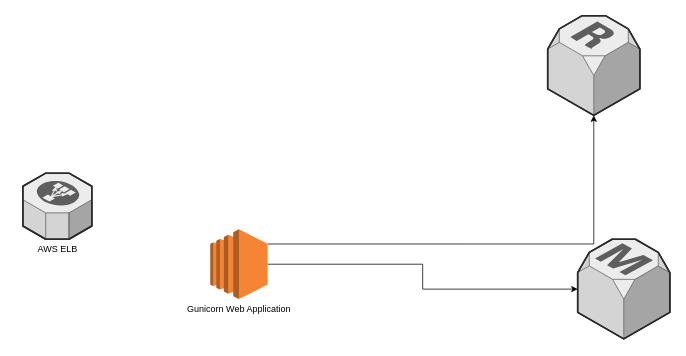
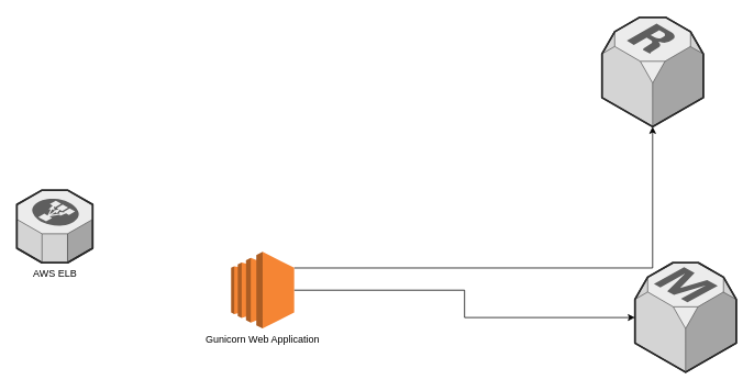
- <mxCell id="5" value="AWS ELB" style="verticalLabelPosition=bottom;html=1;verticalAlign=top;strokeWidth=1;align=center;outlineConnect=0;dashed=0;outlineConnect=0;shape=mxgraph.aws3d.elasticLoadBalancing;fillColor=#ECECEC;strokeColor=#5E5E5E;aspect=fixed;" vertex="1" parent="1"><mxGeometry x="30" y="230" width="92" height="88.17" as="geometry" /></mxCell>
+ <mxCell id="5" value="AWS ELB" style="verticalLabelPosition=bottom;html=1;verticalAlign=top;strokeWidth=1;align=center;outlineConnect=0;dashed=0;outlineConnect=0;shape=mxgraph.aws3d.elasticLoadBalancing;fillColor=#ECECEC;strokeColor=#5E5E5E;aspect=fixed;" vertex="1" parent="1"><mxGeometry x="20" y="230" width="92" height="88.17" as="geometry" /></mxCell>
